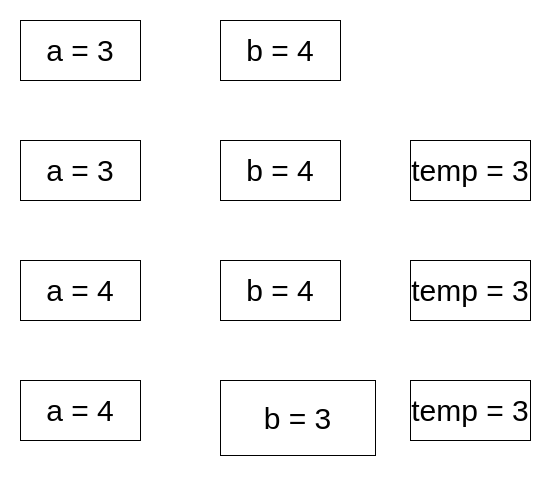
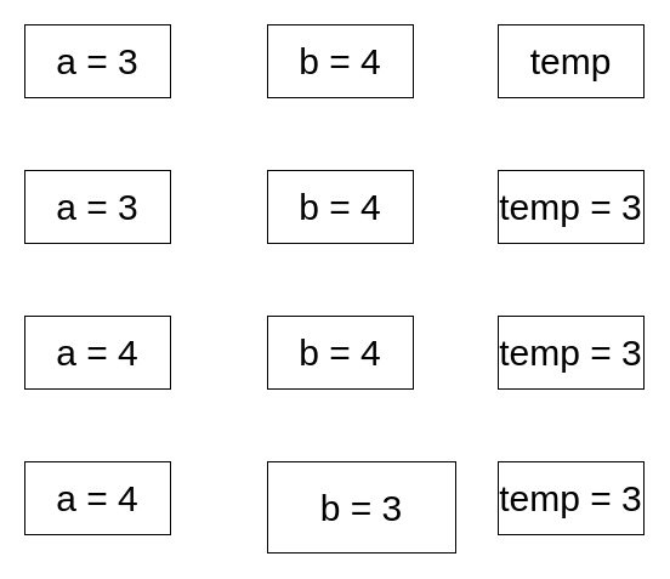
+ <mxCell id="4" value="temp" style="rounded=0;whiteSpace=wrap;html=1;fontSize=30;" vertex="1" parent="1"><mxGeometry x="410" y="20" width="120" height="60" as="geometry" /></mxCell>
